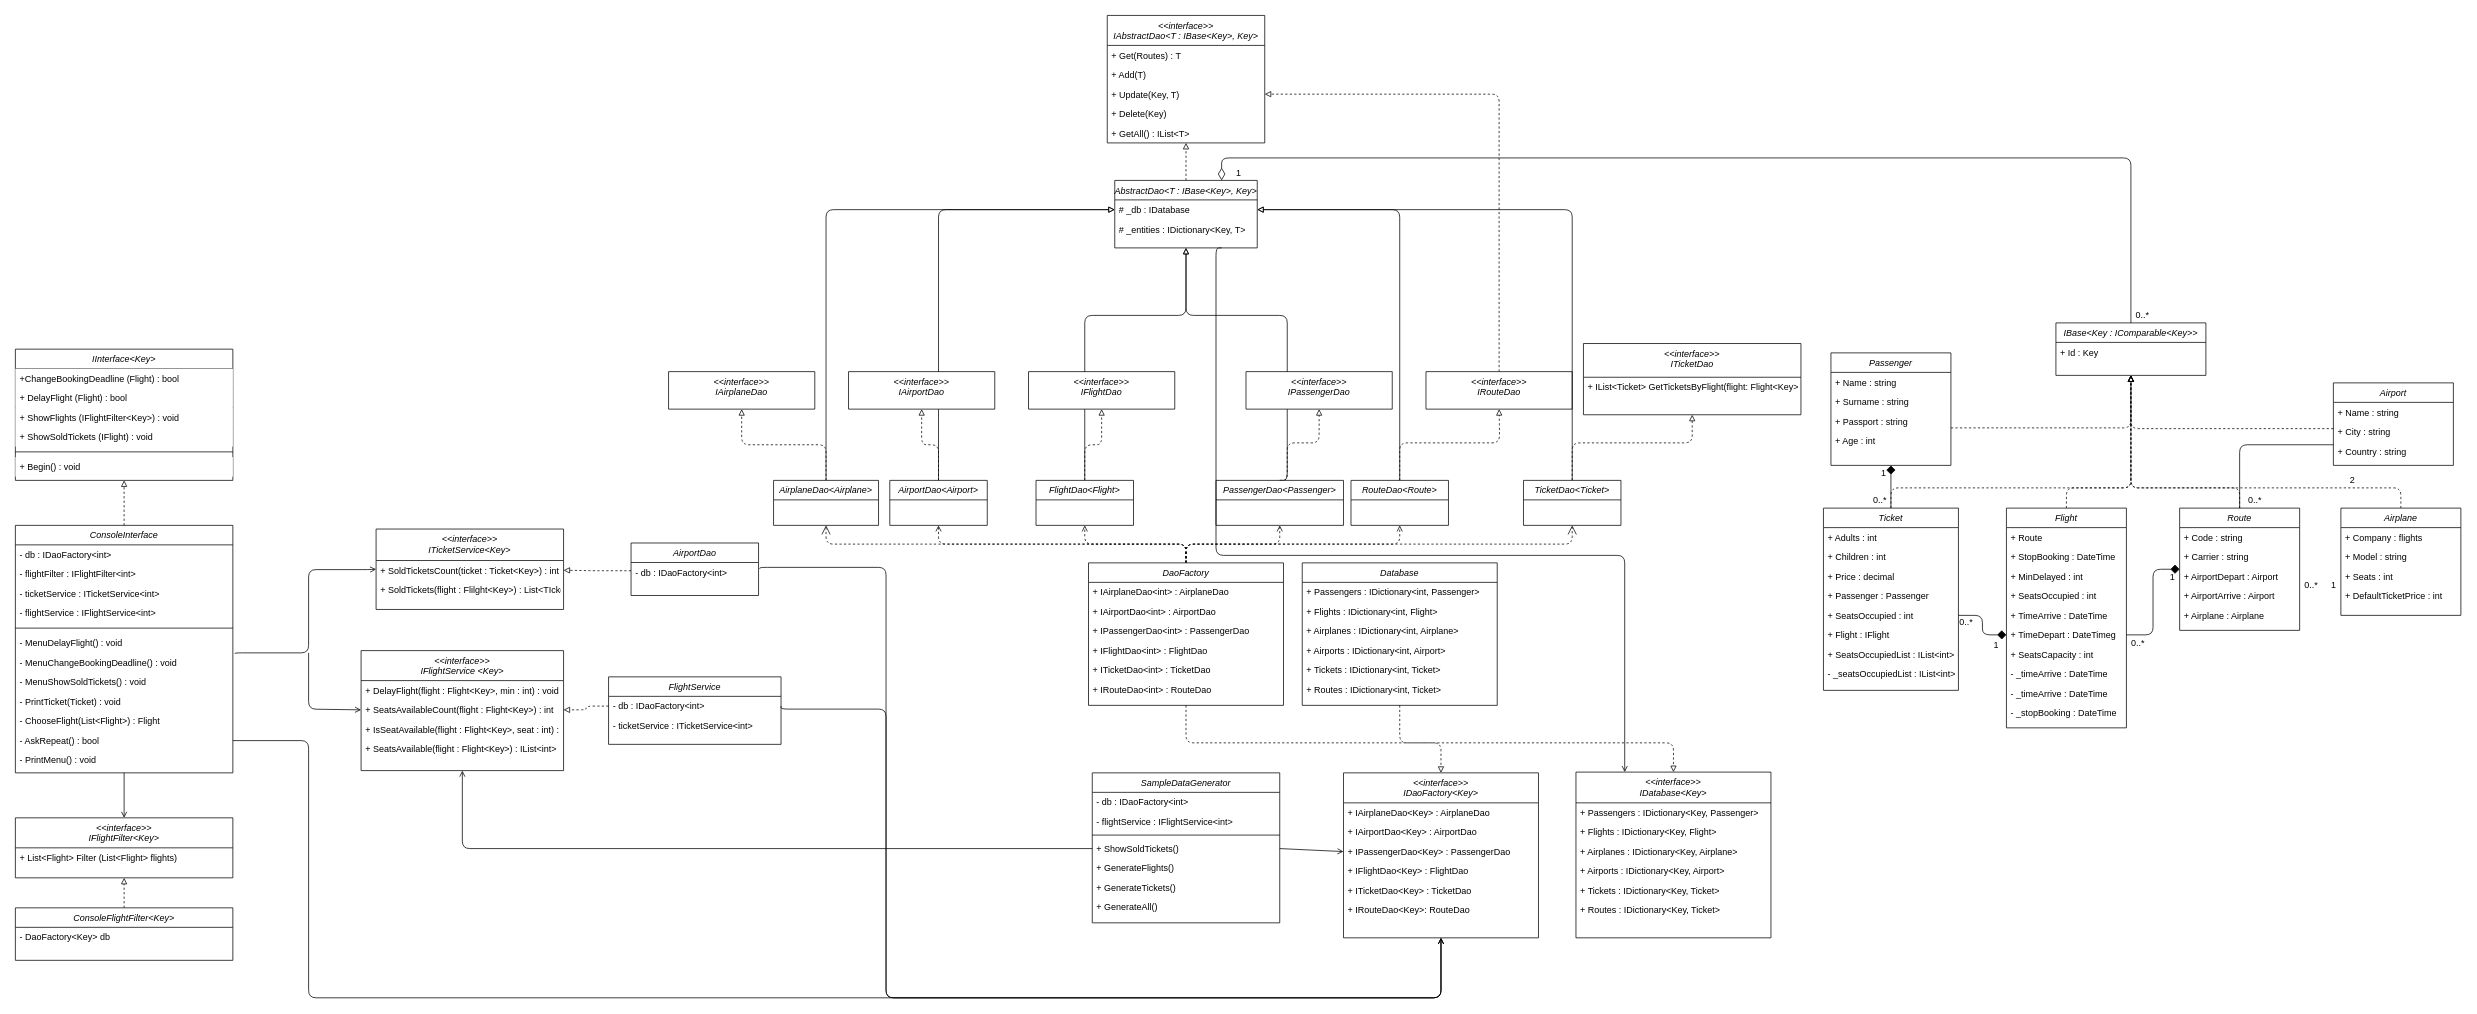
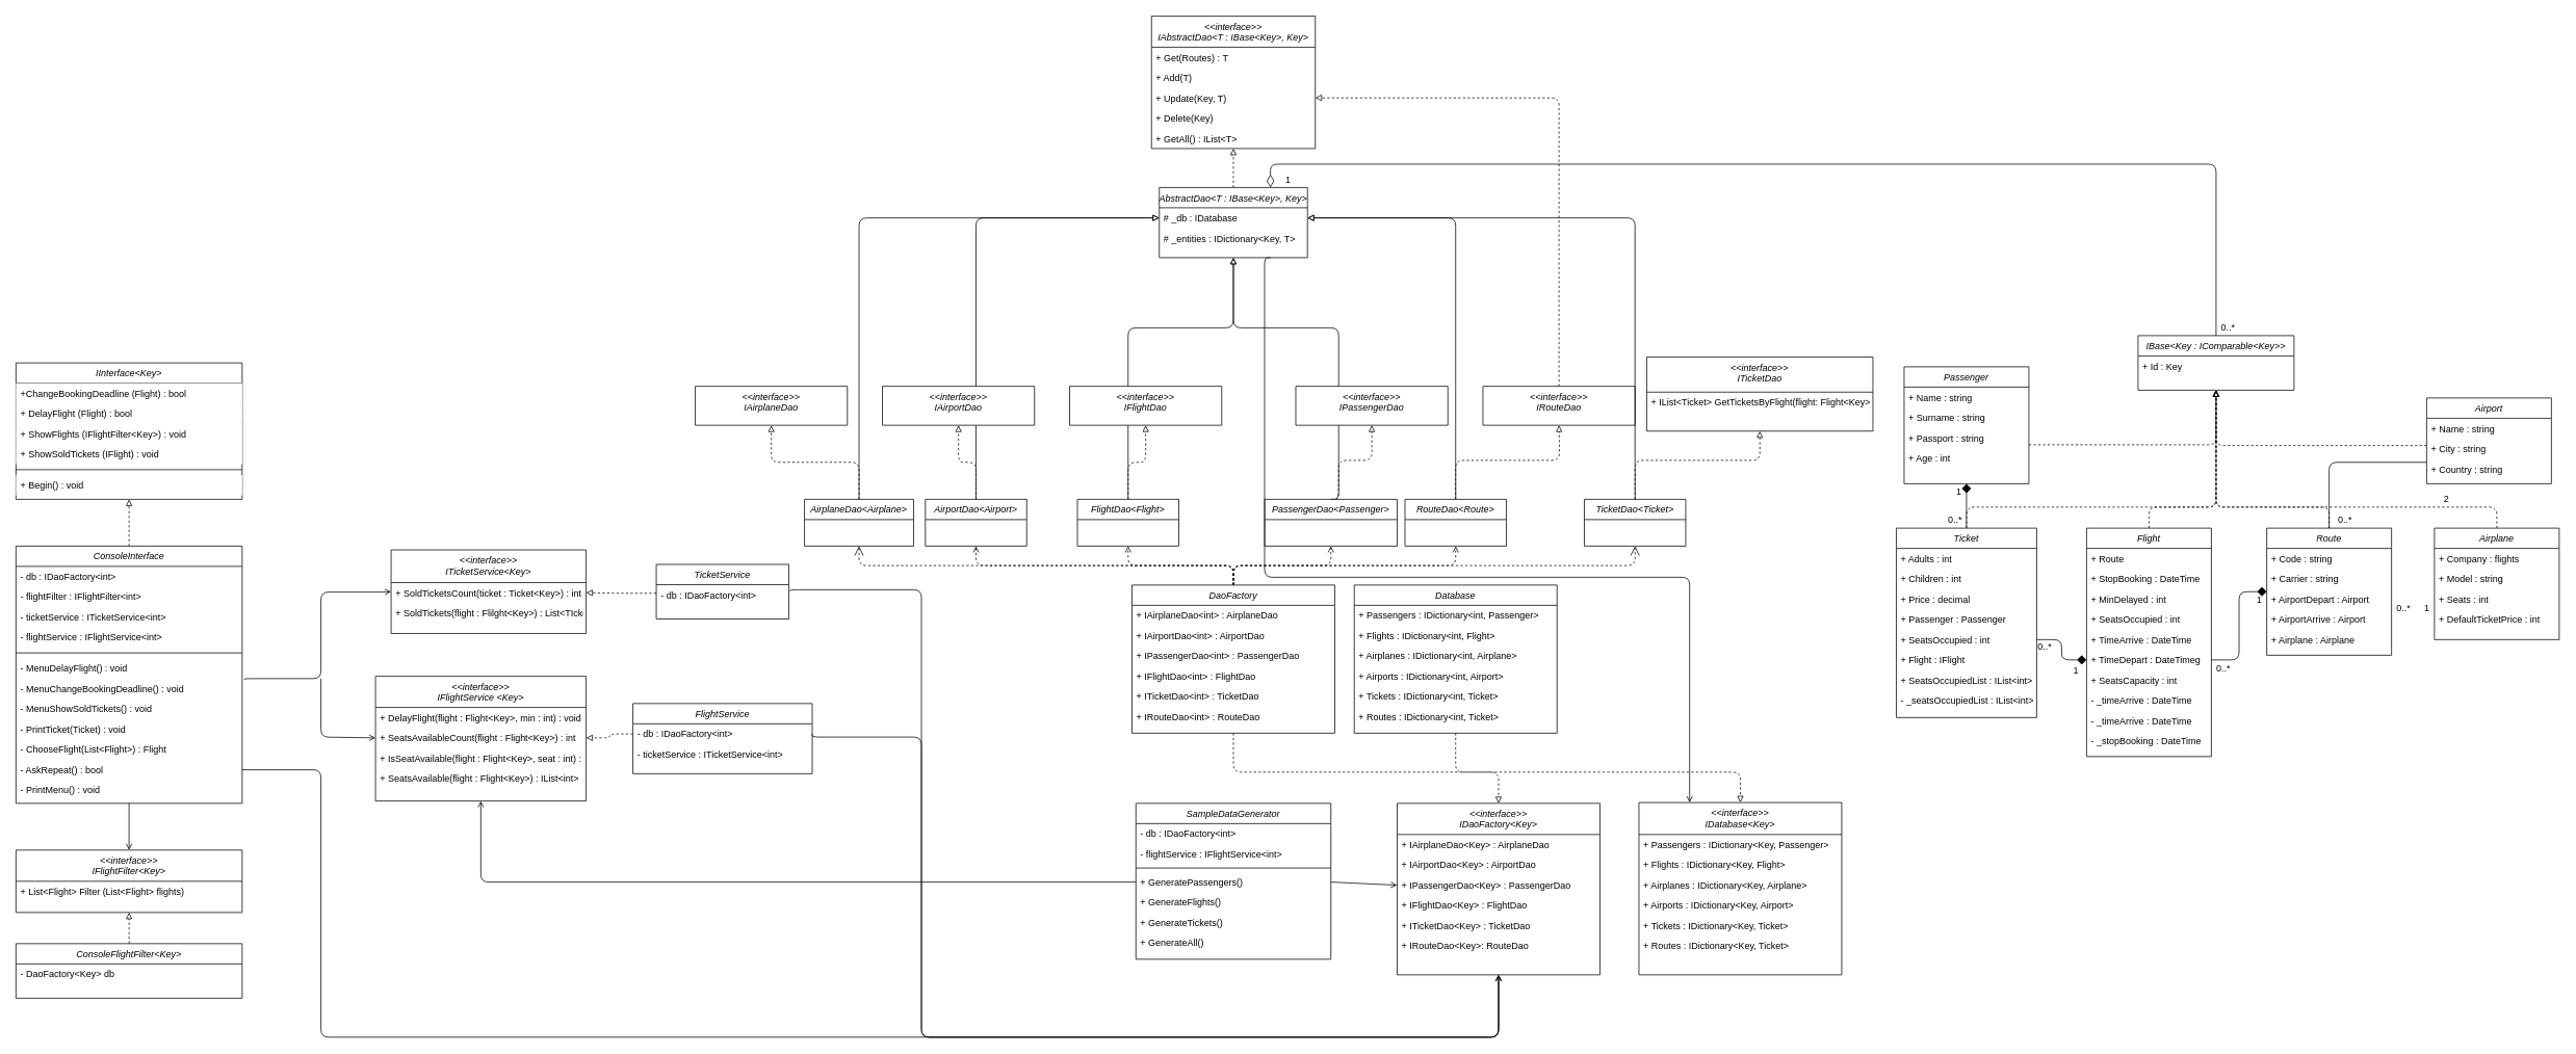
- <mxCell id="90" value="AirportDao" style="swimlane;fontStyle=2;align=center;verticalAlign=top;childLayout=stackLayout;horizontal=1;startSize=26;horizontalStack=0;resizeParent=1;resizeLast=0;collapsible=1;marginBottom=0;rounded=0;shadow=0;strokeWidth=1;" parent="1" vertex="1"><mxGeometry x="841" y="723.5" width="170" height="70" as="geometry"><mxRectangle x="410" y="130" width="160" height="26" as="alternateBounds" /></mxGeometry></mxCell>
+ <mxCell id="90" value="TicketService" style="swimlane;fontStyle=2;align=center;verticalAlign=top;childLayout=stackLayout;horizontal=1;startSize=26;horizontalStack=0;resizeParent=1;resizeLast=0;collapsible=1;marginBottom=0;rounded=0;shadow=0;strokeWidth=1;" parent="1" vertex="1"><mxGeometry x="841" y="723.5" width="170" height="70" as="geometry"><mxRectangle x="410" y="130" width="160" height="26" as="alternateBounds" /></mxGeometry></mxCell>
- <mxCell id="54" value="+ ShowSoldTickets()" style="text;align=left;verticalAlign=top;spacingLeft=4;spacingRight=4;overflow=hidden;rotatable=0;points=[[0,0.5],[1,0.5]];portConstraint=eastwest;rounded=0;shadow=0;html=0;" parent="50" vertex="1"><mxGeometry y="88" width="250" height="26" as="geometry" /></mxCell>
+ <mxCell id="54" value="+ GeneratePassengers()" style="text;align=left;verticalAlign=top;spacingLeft=4;spacingRight=4;overflow=hidden;rotatable=0;points=[[0,0.5],[1,0.5]];portConstraint=eastwest;rounded=0;shadow=0;html=0;" parent="50" vertex="1"><mxGeometry y="88" width="250" height="26" as="geometry" /></mxCell>
